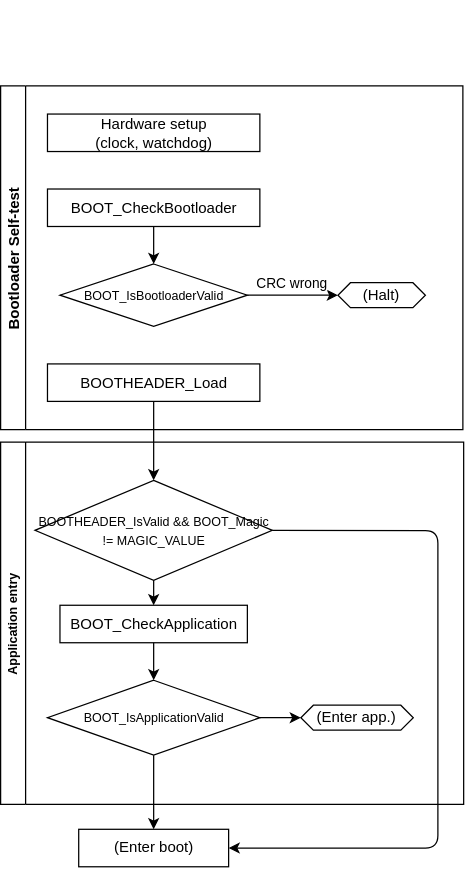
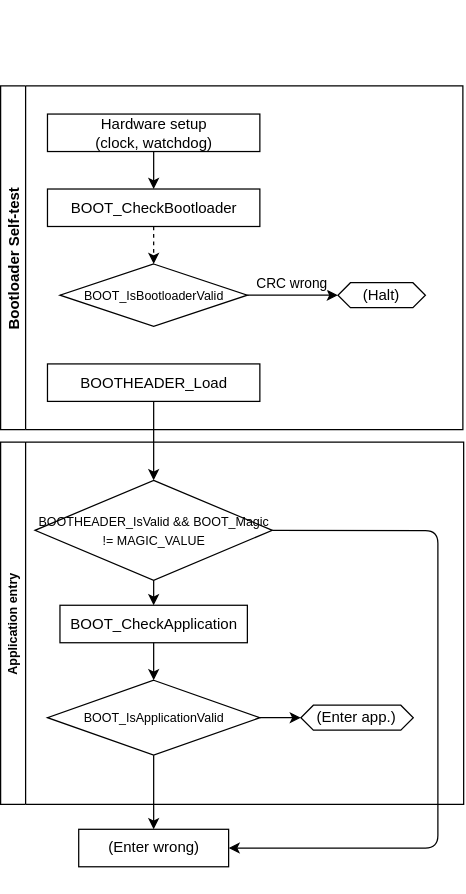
+ <mxCell id="11" style="edgeStyle=none;html=1;exitX=0.5;exitY=1;exitDx=0;exitDy=0;entryX=0.5;entryY=0;entryDx=0;entryDy=0;" parent="2" source="10" target="8" edge="1"><mxGeometry relative="1" as="geometry" /></mxCell>
- <mxCell id="9" style="edgeStyle=none;html=1;exitX=0.5;exitY=1;exitDx=0;exitDy=0;entryX=0.5;entryY=0;entryDx=0;entryDy=0;" parent="2" source="8" target="3" edge="1"><mxGeometry relative="1" as="geometry" /></mxCell>
+ <mxCell id="9" style="edgeStyle=none;html=1;exitX=0.5;exitY=1;exitDx=0;exitDy=0;entryX=0.5;entryY=0;entryDx=0;entryDy=0;dashed=1;" parent="2" source="8" target="3" edge="1"><mxGeometry relative="1" as="geometry" /></mxCell>
- <mxCell id="20" value="(Enter boot)" style="rounded=0;whiteSpace=wrap;html=1;" vertex="1" parent="1"><mxGeometry x="55.5" y="663" width="120" height="30" as="geometry" /></mxCell>
+ <mxCell id="20" value="(Enter wrong)" style="rounded=0;whiteSpace=wrap;html=1;" vertex="1" parent="1"><mxGeometry x="55.5" y="663" width="120" height="30" as="geometry" /></mxCell>
